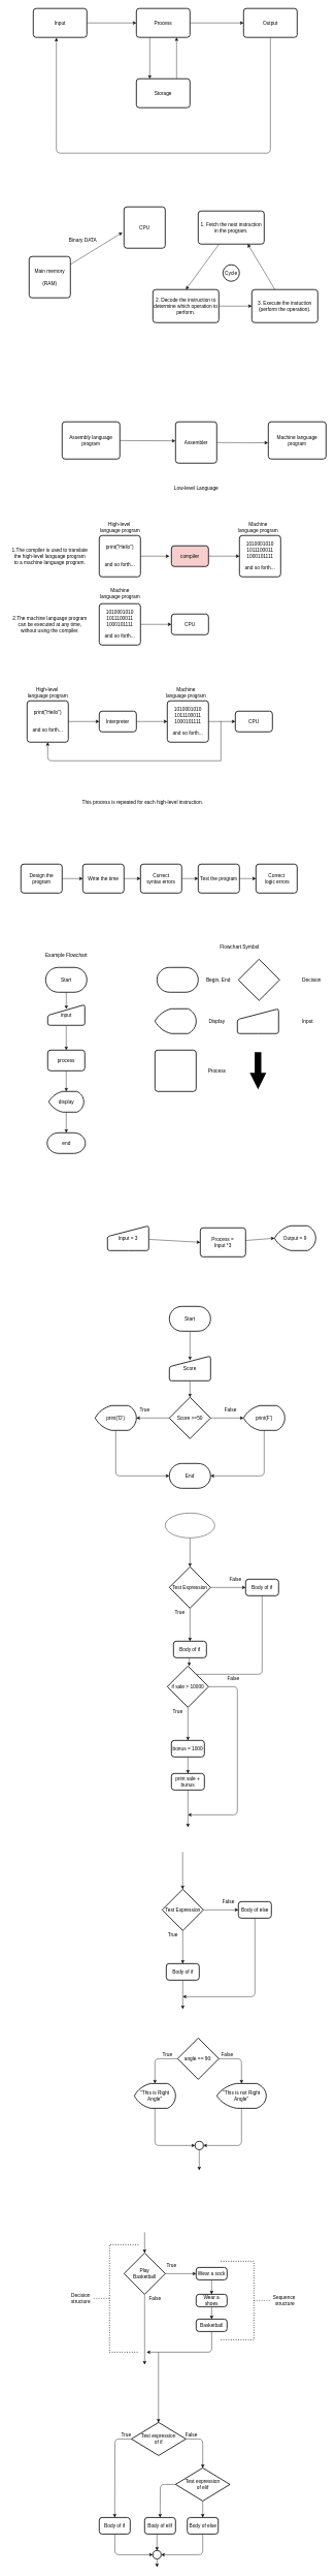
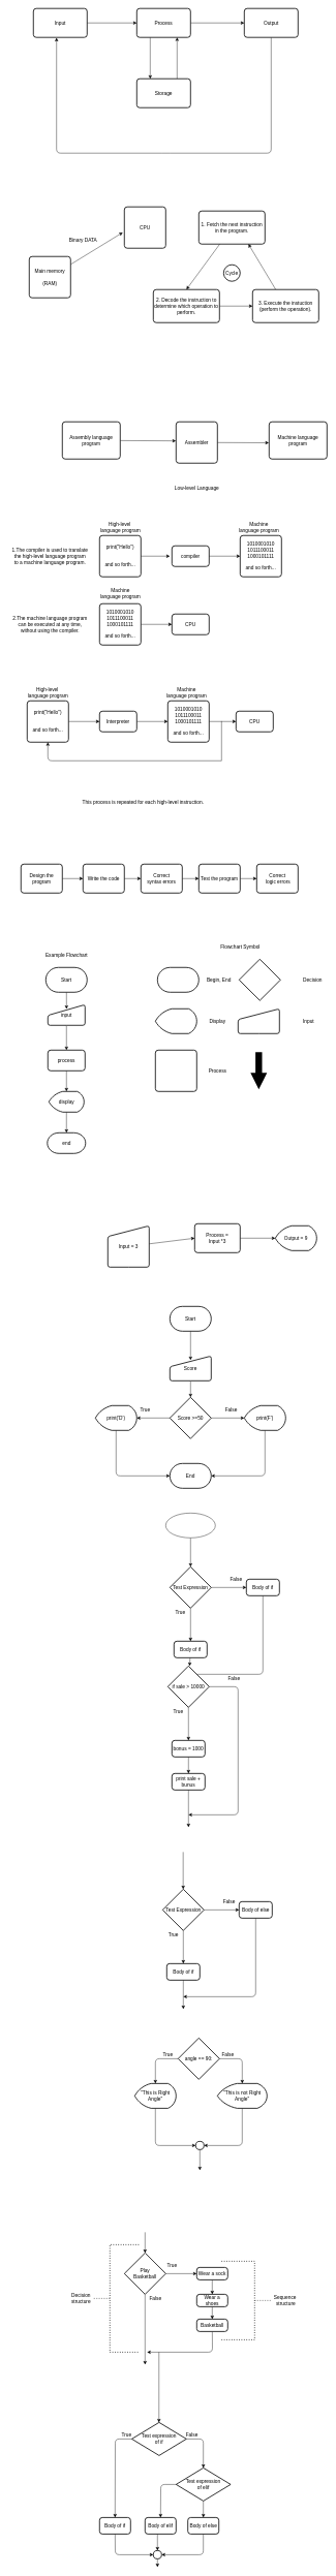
- <mxCell id="32" value="compiler" style="rounded=1;whiteSpace=wrap;html=1;absoluteArcSize=1;arcSize=14;strokeWidth=2;fillColor=#f8cecc;" parent="1" vertex="1"><mxGeometry x="415" y="1320" width="90" height="50" as="geometry" /></mxCell>
+ <mxCell id="32" value="compiler" style="rounded=1;whiteSpace=wrap;html=1;absoluteArcSize=1;arcSize=14;strokeWidth=2;" parent="1" vertex="1"><mxGeometry x="415" y="1320" width="90" height="50" as="geometry" /></mxCell>
- <mxCell id="56" value="Write the time" style="rounded=1;whiteSpace=wrap;html=1;absoluteArcSize=1;arcSize=14;strokeWidth=2;" parent="1" vertex="1"><mxGeometry x="200" y="2090" width="100" height="70" as="geometry" /></mxCell>
+ <mxCell id="56" value="Write the code" style="rounded=1;whiteSpace=wrap;html=1;absoluteArcSize=1;arcSize=14;strokeWidth=2;" parent="1" vertex="1"><mxGeometry x="200" y="2090" width="100" height="70" as="geometry" /></mxCell>
- <mxCell id="88" value="Input = 3" style="html=1;strokeWidth=2;shape=manualInput;whiteSpace=wrap;rounded=1;size=26;arcSize=11;" parent="1" vertex="1"><mxGeometry x="260" y="2965" width="100" height="60" as="geometry" /></mxCell>
+ <mxCell id="88" value="Input = 3" style="html=1;strokeWidth=2;shape=manualInput;whiteSpace=wrap;rounded=1;size=26;arcSize=11;" parent="1" vertex="1"><mxGeometry x="260" y="2965" width="100" height="100" as="geometry" /></mxCell>
- <mxCell id="85" value="Process = &lt;br&gt;Input *3" style="rounded=1;whiteSpace=wrap;html=1;absoluteArcSize=1;arcSize=14;strokeWidth=2;" parent="1" vertex="1"><mxGeometry x="485" y="2970" width="110" height="70" as="geometry" /></mxCell>
+ <mxCell id="85" value="Process = &lt;br&gt;Input *3" style="rounded=1;whiteSpace=wrap;html=1;absoluteArcSize=1;arcSize=14;strokeWidth=2;" parent="1" vertex="1"><mxGeometry x="470" y="2960" width="110" height="70" as="geometry" /></mxCell>
